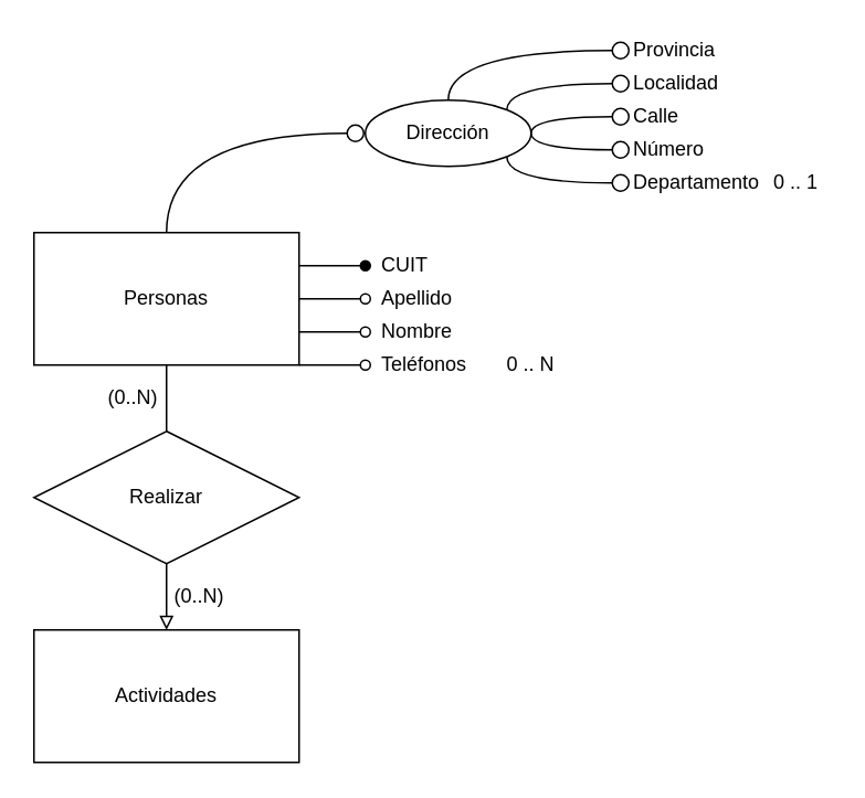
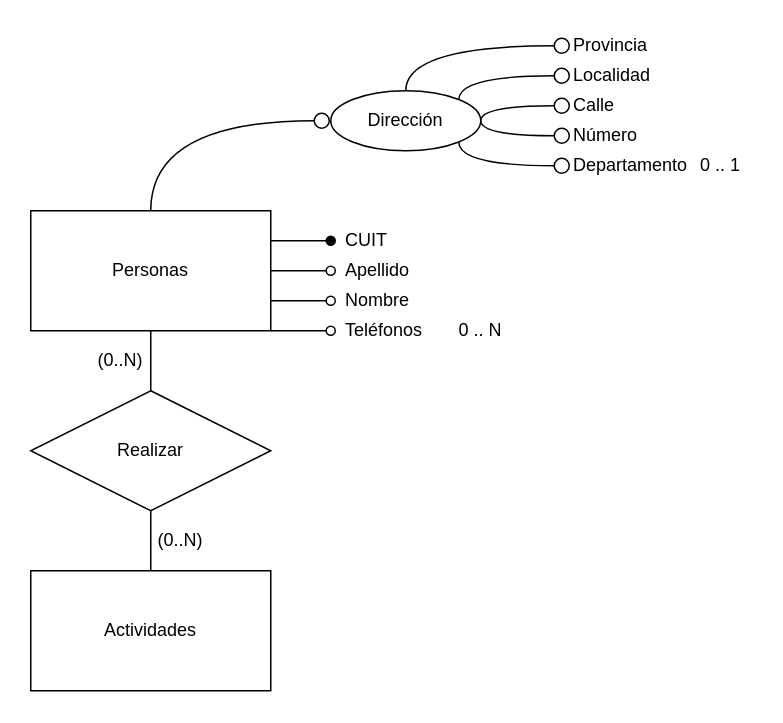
- <mxCell id="36" style="edgeStyle=orthogonalEdgeStyle;curved=1;html=1;exitX=0.5;exitY=1;exitDx=0;exitDy=0;labelBorderColor=none;strokeWidth=1;endArrow=block;endFill=0;endSize=6;sourcePerimeterSpacing=0;targetPerimeterSpacing=0;entryX=0.5;entryY=0;entryDx=0;entryDy=0;" edge="1" parent="2" source="32" target="35"><mxGeometry relative="1" as="geometry"><mxPoint x="80.476" y="360" as="targetPoint" /></mxGeometry></mxCell>
+ <mxCell id="36" style="edgeStyle=orthogonalEdgeStyle;curved=1;html=1;exitX=0.5;exitY=1;exitDx=0;exitDy=0;labelBorderColor=none;strokeWidth=1;endArrow=none;endFill=0;endSize=6;sourcePerimeterSpacing=0;targetPerimeterSpacing=0;entryX=0.5;entryY=0;entryDx=0;entryDy=0;" edge="1" parent="2" source="32" target="35"><mxGeometry relative="1" as="geometry"><mxPoint x="80.476" y="360" as="targetPoint" /></mxGeometry></mxCell>
